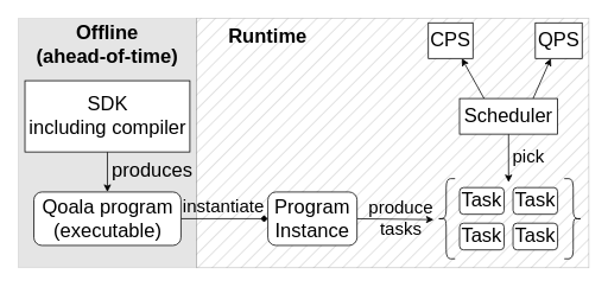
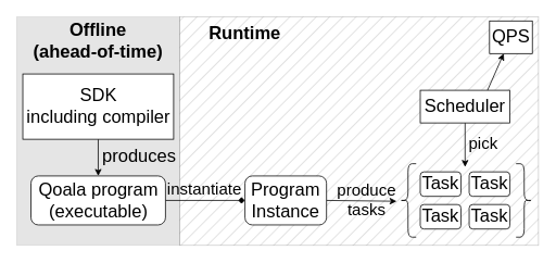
- <mxCell id="20" value="CPS" style="rounded=0;whiteSpace=wrap;html=1;fontSize=22;" parent="1" vertex="1"><mxGeometry x="480" y="25" width="50" height="40" as="geometry" /></mxCell>
- <mxCell id="11" style="edgeStyle=none;html=1;exitX=0.25;exitY=0;exitDx=0;exitDy=0;entryX=0.75;entryY=1;entryDx=0;entryDy=0;" parent="1" source="14" target="20" edge="1"><mxGeometry relative="1" as="geometry" /></mxCell>
